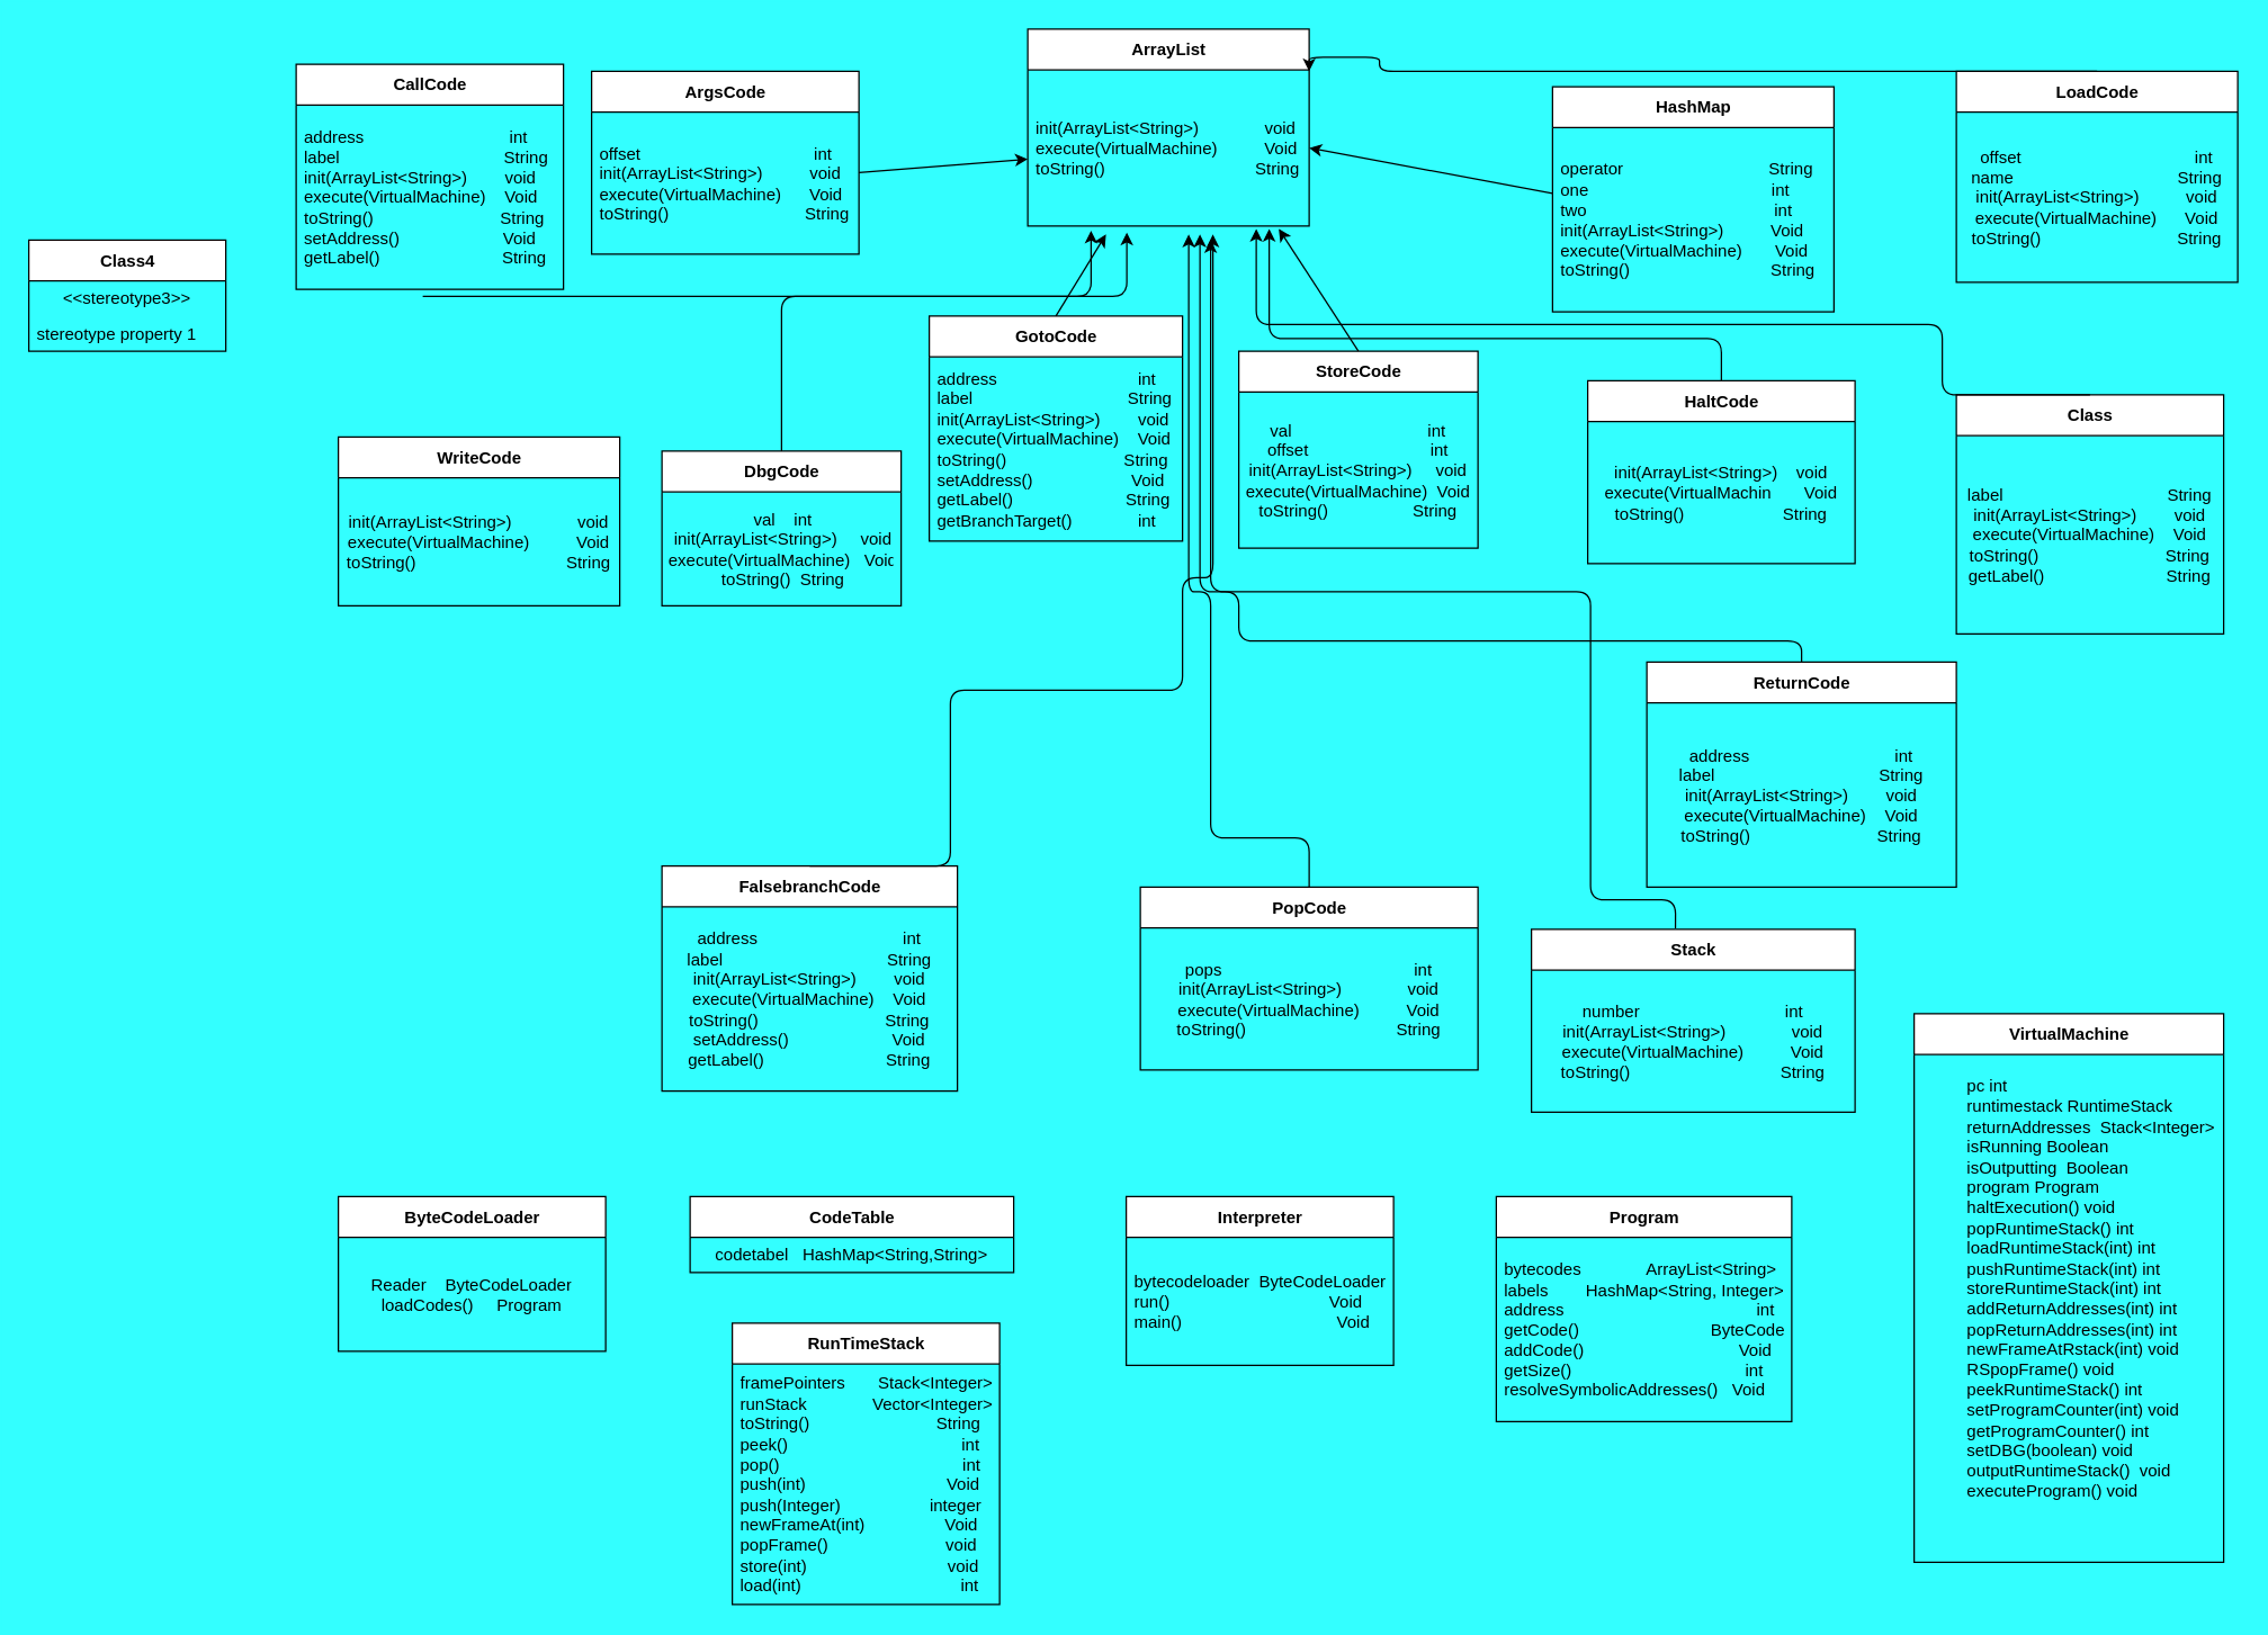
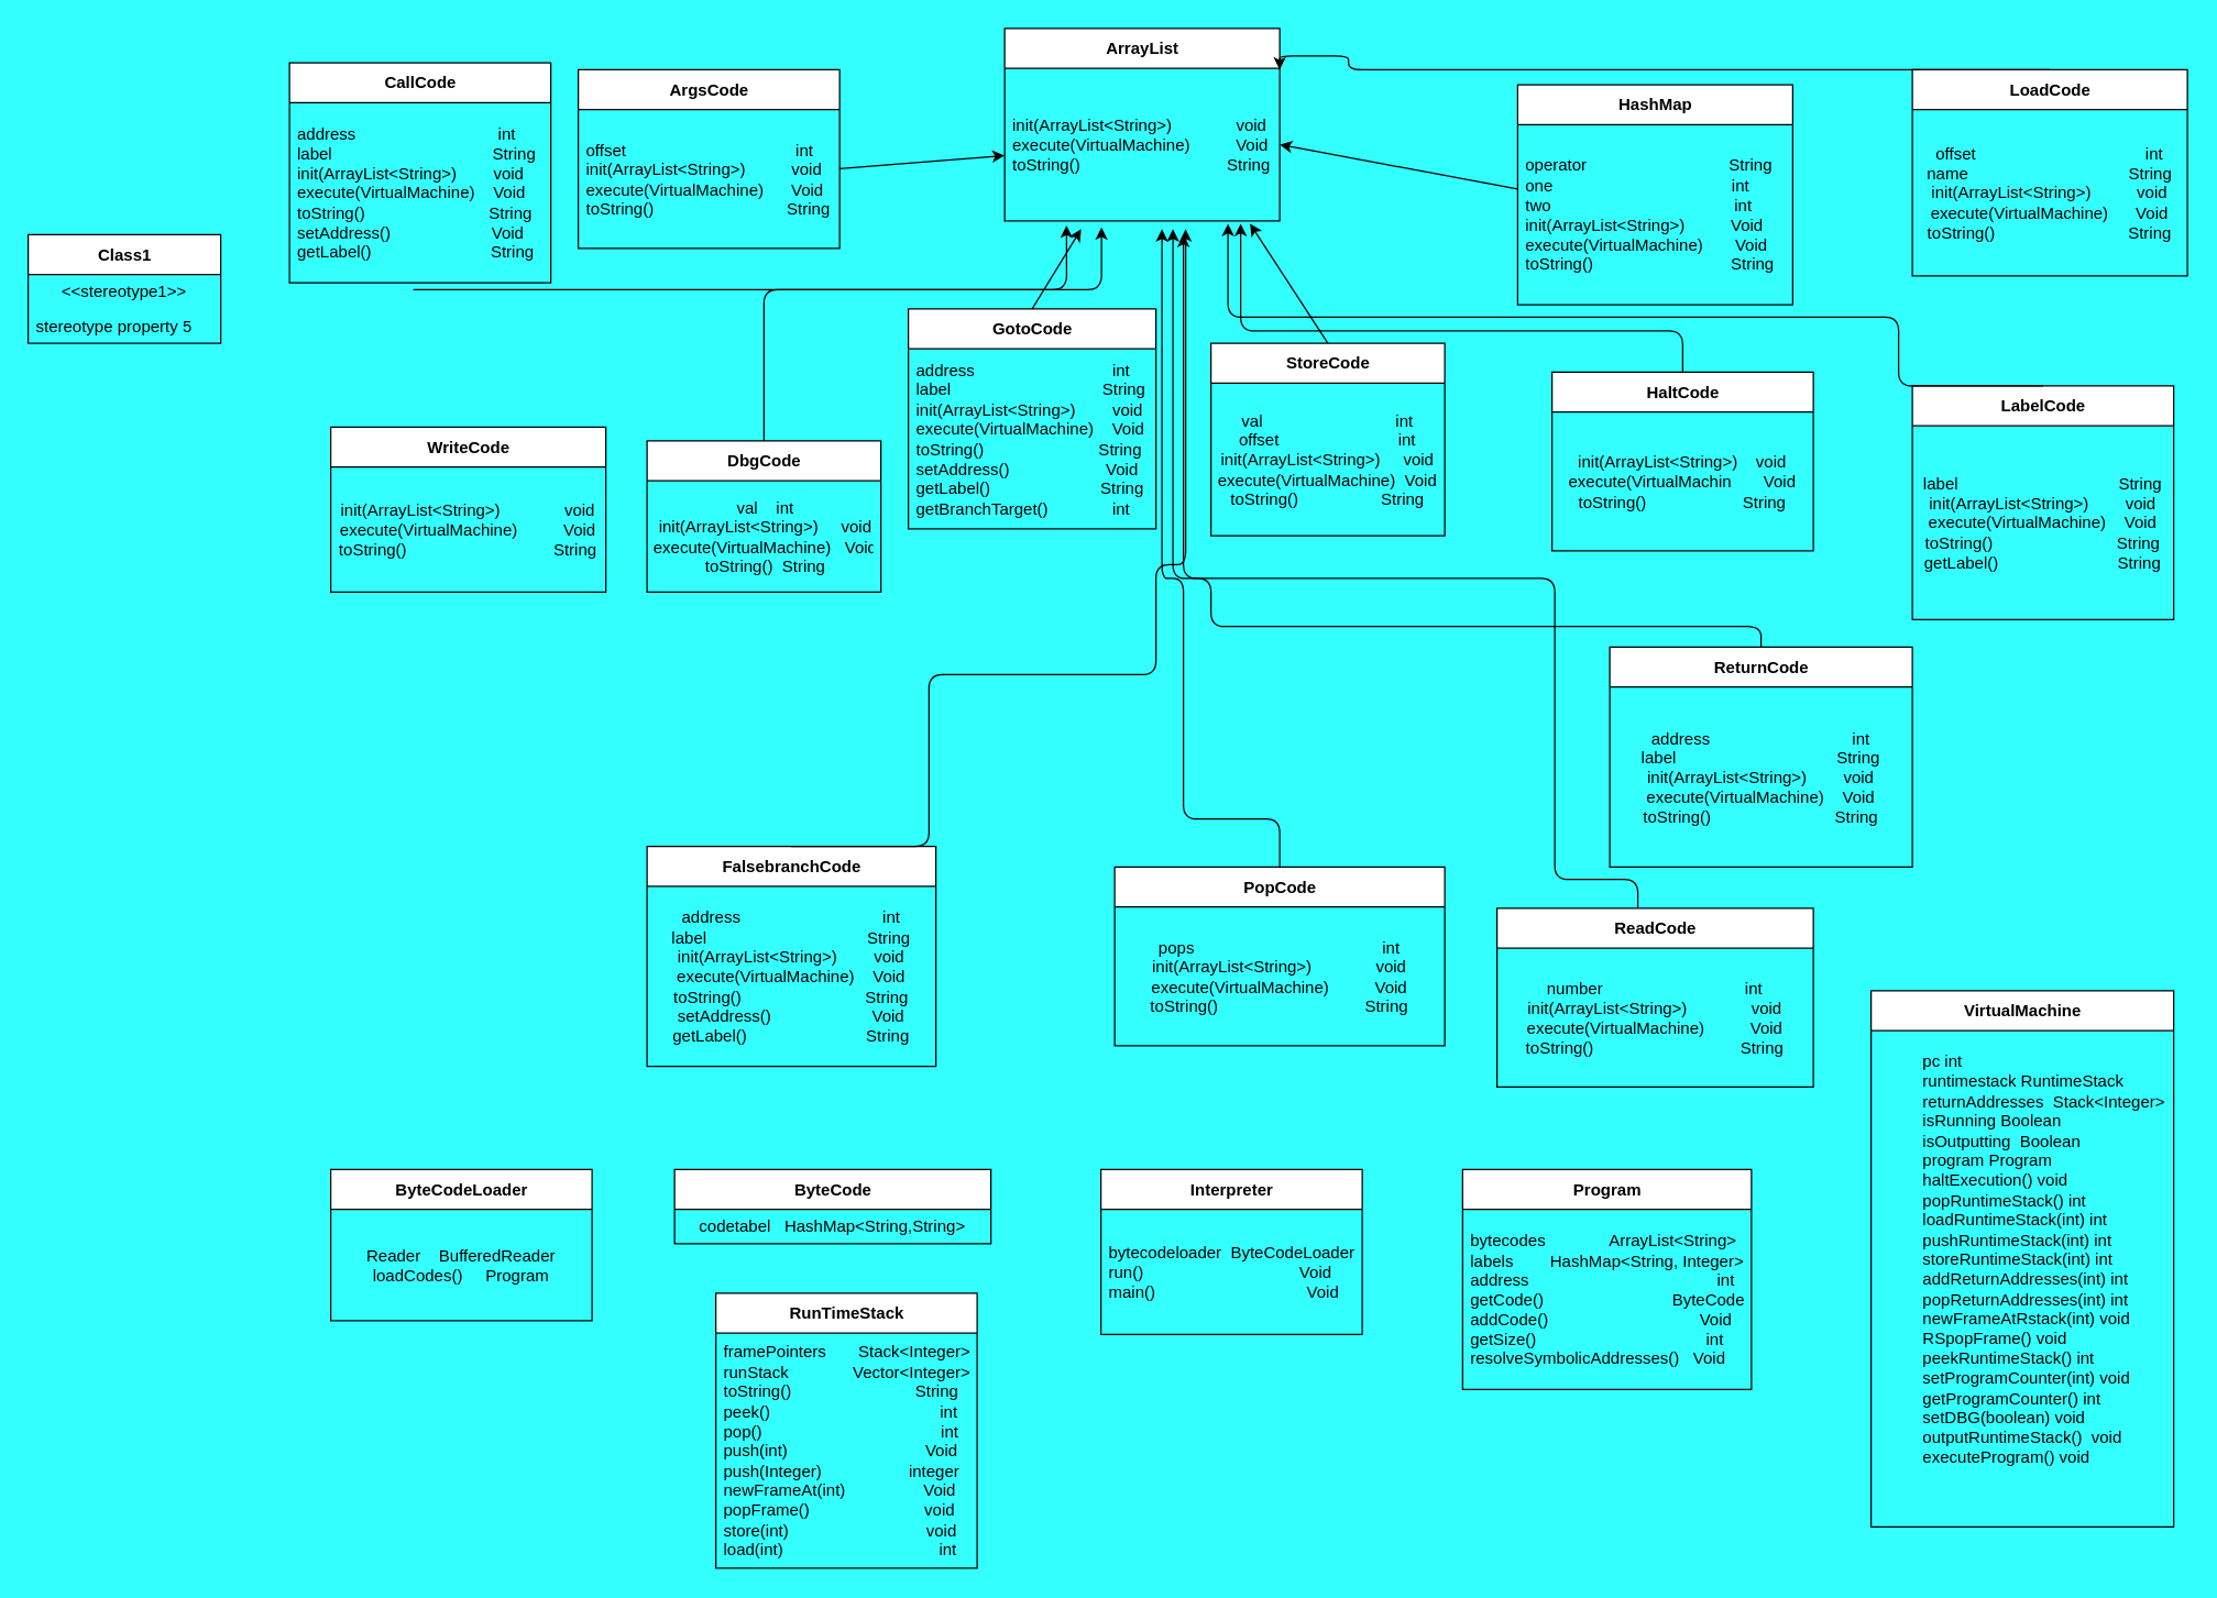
- <mxCell id="4" value="Class4" style="swimlane;fontStyle=1;align=center;verticalAlign=middle;childLayout=stackLayout;horizontal=1;startSize=29;horizontalStack=0;resizeParent=1;resizeParentMax=0;resizeLast=0;collapsible=0;marginBottom=0;html=1;" parent="1" vertex="1"><mxGeometry x="20" y="170" width="140" height="79" as="geometry" /></mxCell>
+ <mxCell id="4" value="Class1" style="swimlane;fontStyle=1;align=center;verticalAlign=middle;childLayout=stackLayout;horizontal=1;startSize=29;horizontalStack=0;resizeParent=1;resizeParentMax=0;resizeLast=0;collapsible=0;marginBottom=0;html=1;" parent="1" vertex="1"><mxGeometry x="20" y="170" width="140" height="79" as="geometry" /></mxCell>
- <mxCell id="5" value="&amp;lt;&amp;lt;stereotype3&amp;gt;&amp;gt;" style="text;html=1;strokeColor=none;fillColor=none;align=center;verticalAlign=middle;spacingLeft=4;spacingRight=4;overflow=hidden;rotatable=0;points=[[0,0.5],[1,0.5]];portConstraint=eastwest;" parent="4" vertex="1"><mxGeometry y="29" width="140" height="25" as="geometry" /></mxCell>
+ <mxCell id="5" value="&amp;lt;&amp;lt;stereotype1&amp;gt;&amp;gt;" style="text;html=1;strokeColor=none;fillColor=none;align=center;verticalAlign=middle;spacingLeft=4;spacingRight=4;overflow=hidden;rotatable=0;points=[[0,0.5],[1,0.5]];portConstraint=eastwest;" parent="4" vertex="1"><mxGeometry y="29" width="140" height="25" as="geometry" /></mxCell>
- <mxCell id="6" value="stereotype property 1" style="text;html=1;strokeColor=none;fillColor=none;align=left;verticalAlign=middle;spacingLeft=4;spacingRight=4;overflow=hidden;rotatable=0;points=[[0,0.5],[1,0.5]];portConstraint=eastwest;" parent="4" vertex="1"><mxGeometry y="54" width="140" height="25" as="geometry" /></mxCell>
+ <mxCell id="6" value="stereotype property 5" style="text;html=1;strokeColor=none;fillColor=none;align=left;verticalAlign=middle;spacingLeft=4;spacingRight=4;overflow=hidden;rotatable=0;points=[[0,0.5],[1,0.5]];portConstraint=eastwest;" parent="4" vertex="1"><mxGeometry y="54" width="140" height="25" as="geometry" /></mxCell>
- <mxCell id="22" value="Class" style="swimlane;fontStyle=1;align=center;verticalAlign=middle;childLayout=stackLayout;horizontal=1;startSize=29;horizontalStack=0;resizeParent=1;resizeParentMax=0;resizeLast=0;collapsible=0;marginBottom=0;html=1;" parent="1" vertex="1"><mxGeometry x="1390" y="280" width="190" height="170" as="geometry" /></mxCell>
+ <mxCell id="22" value="LabelCode" style="swimlane;fontStyle=1;align=center;verticalAlign=middle;childLayout=stackLayout;horizontal=1;startSize=29;horizontalStack=0;resizeParent=1;resizeParentMax=0;resizeLast=0;collapsible=0;marginBottom=0;html=1;" parent="1" vertex="1"><mxGeometry x="1390" y="280" width="190" height="170" as="geometry" /></mxCell>
- <mxCell id="28" value="Stack" style="swimlane;fontStyle=1;align=center;verticalAlign=middle;childLayout=stackLayout;horizontal=1;startSize=29;horizontalStack=0;resizeParent=1;resizeParentMax=0;resizeLast=0;collapsible=0;marginBottom=0;html=1;" parent="1" vertex="1"><mxGeometry x="1088" y="660" width="230" height="130" as="geometry" /></mxCell>
+ <mxCell id="28" value="ReadCode" style="swimlane;fontStyle=1;align=center;verticalAlign=middle;childLayout=stackLayout;horizontal=1;startSize=29;horizontalStack=0;resizeParent=1;resizeParentMax=0;resizeLast=0;collapsible=0;marginBottom=0;html=1;" parent="1" vertex="1"><mxGeometry x="1088" y="660" width="230" height="130" as="geometry" /></mxCell>
- <mxCell id="39" value="CodeTable" style="swimlane;fontStyle=1;align=center;verticalAlign=middle;childLayout=stackLayout;horizontal=1;startSize=29;horizontalStack=0;resizeParent=1;resizeParentMax=0;resizeLast=0;collapsible=0;marginBottom=0;html=1;" vertex="1" parent="1"><mxGeometry x="490" y="850" width="230" height="54" as="geometry" /></mxCell>
+ <mxCell id="39" value="ByteCode" style="swimlane;fontStyle=1;align=center;verticalAlign=middle;childLayout=stackLayout;horizontal=1;startSize=29;horizontalStack=0;resizeParent=1;resizeParentMax=0;resizeLast=0;collapsible=0;marginBottom=0;html=1;" vertex="1" parent="1"><mxGeometry x="490" y="850" width="230" height="54" as="geometry" /></mxCell>
- <mxCell id="38" value="Reader&amp;nbsp; &amp;nbsp; ByteCodeLoader&lt;br&gt;loadCodes()&amp;nbsp; &amp;nbsp; &amp;nbsp;Program" style="text;html=1;strokeColor=none;fillColor=none;align=center;verticalAlign=middle;spacingLeft=4;spacingRight=4;overflow=hidden;rotatable=0;points=[[0,0.5],[1,0.5]];portConstraint=eastwest;" vertex="1" parent="37"><mxGeometry y="29" width="190" height="81" as="geometry" /></mxCell>
+ <mxCell id="38" value="Reader&amp;nbsp; &amp;nbsp; BufferedReader&lt;br&gt;loadCodes()&amp;nbsp; &amp;nbsp; &amp;nbsp;Program" style="text;html=1;strokeColor=none;fillColor=none;align=center;verticalAlign=middle;spacingLeft=4;spacingRight=4;overflow=hidden;rotatable=0;points=[[0,0.5],[1,0.5]];portConstraint=eastwest;" vertex="1" parent="37"><mxGeometry y="29" width="190" height="81" as="geometry" /></mxCell>
